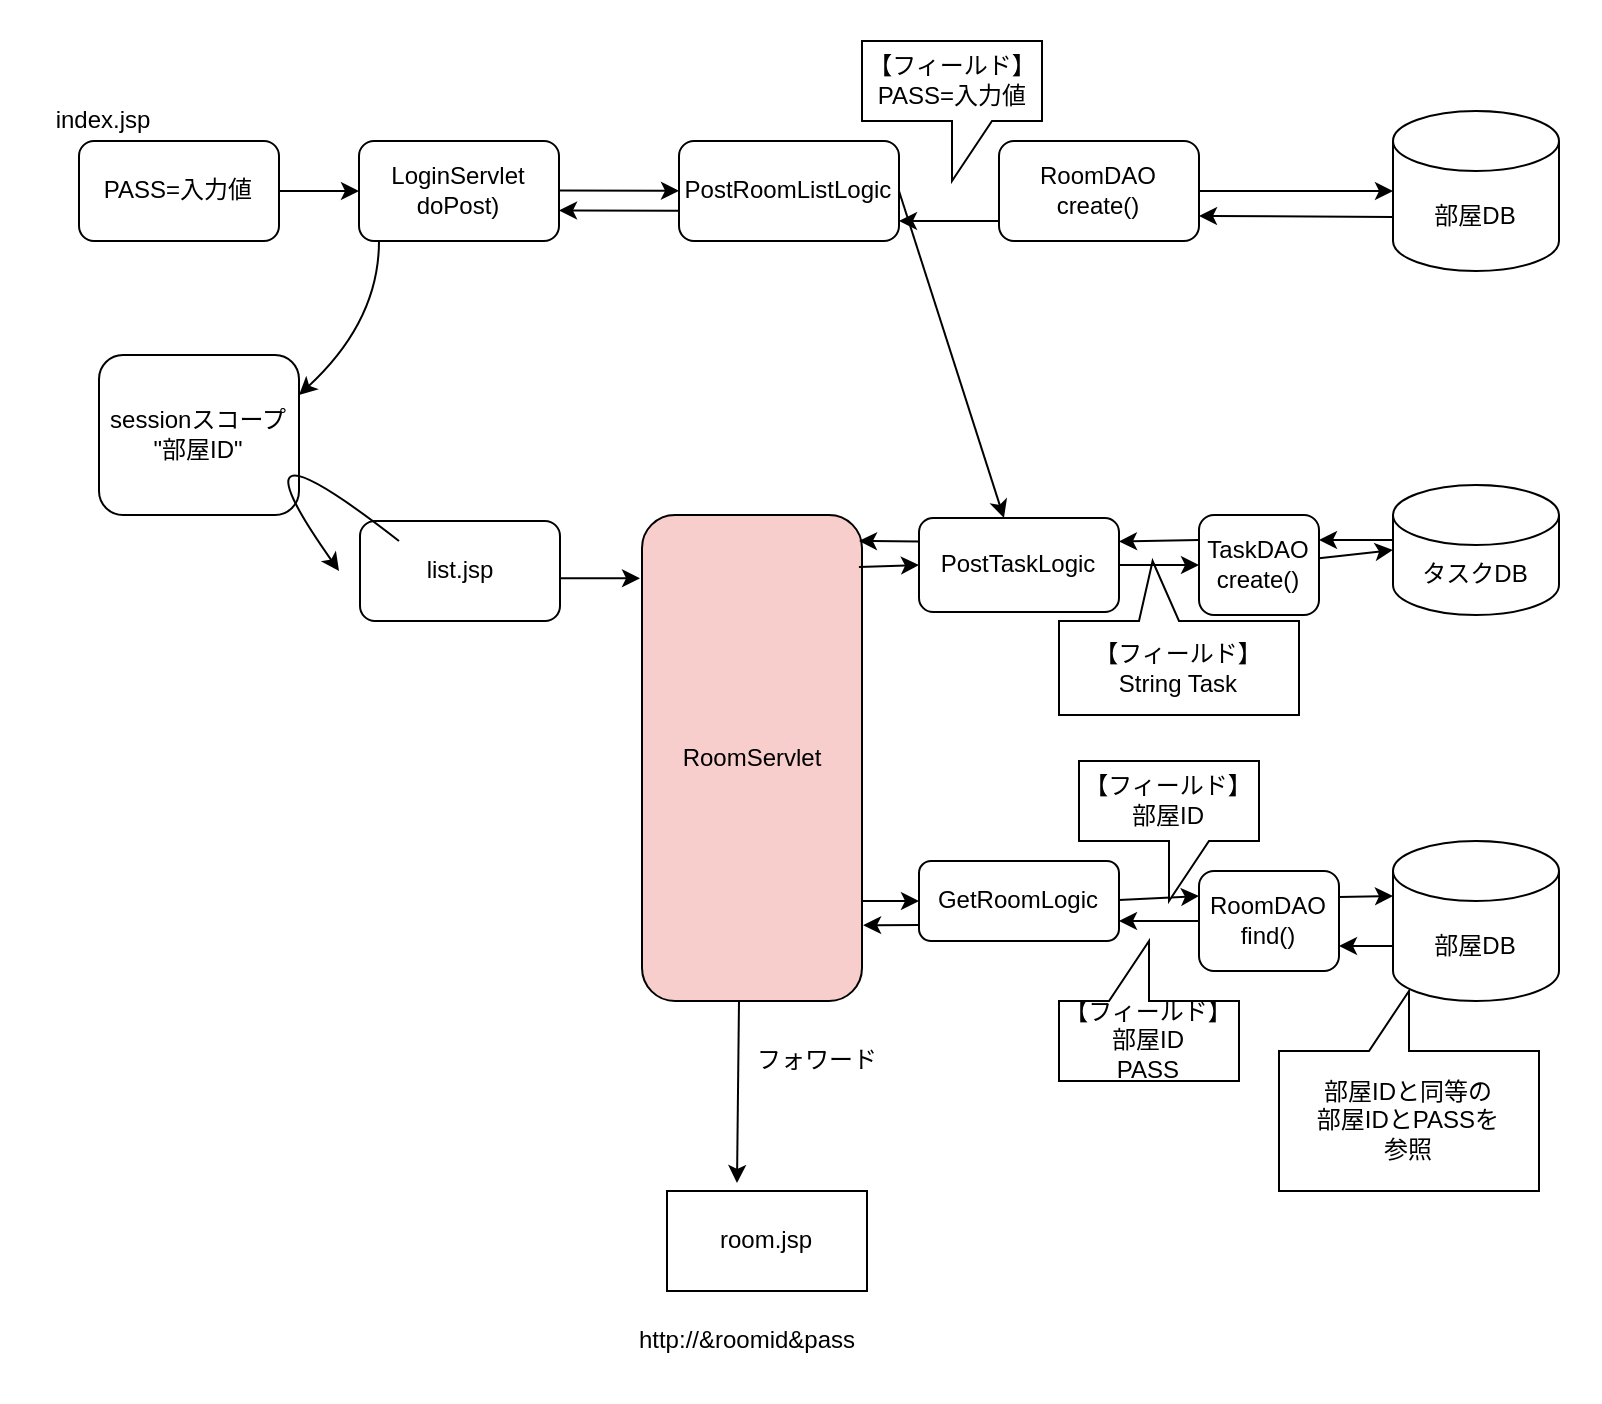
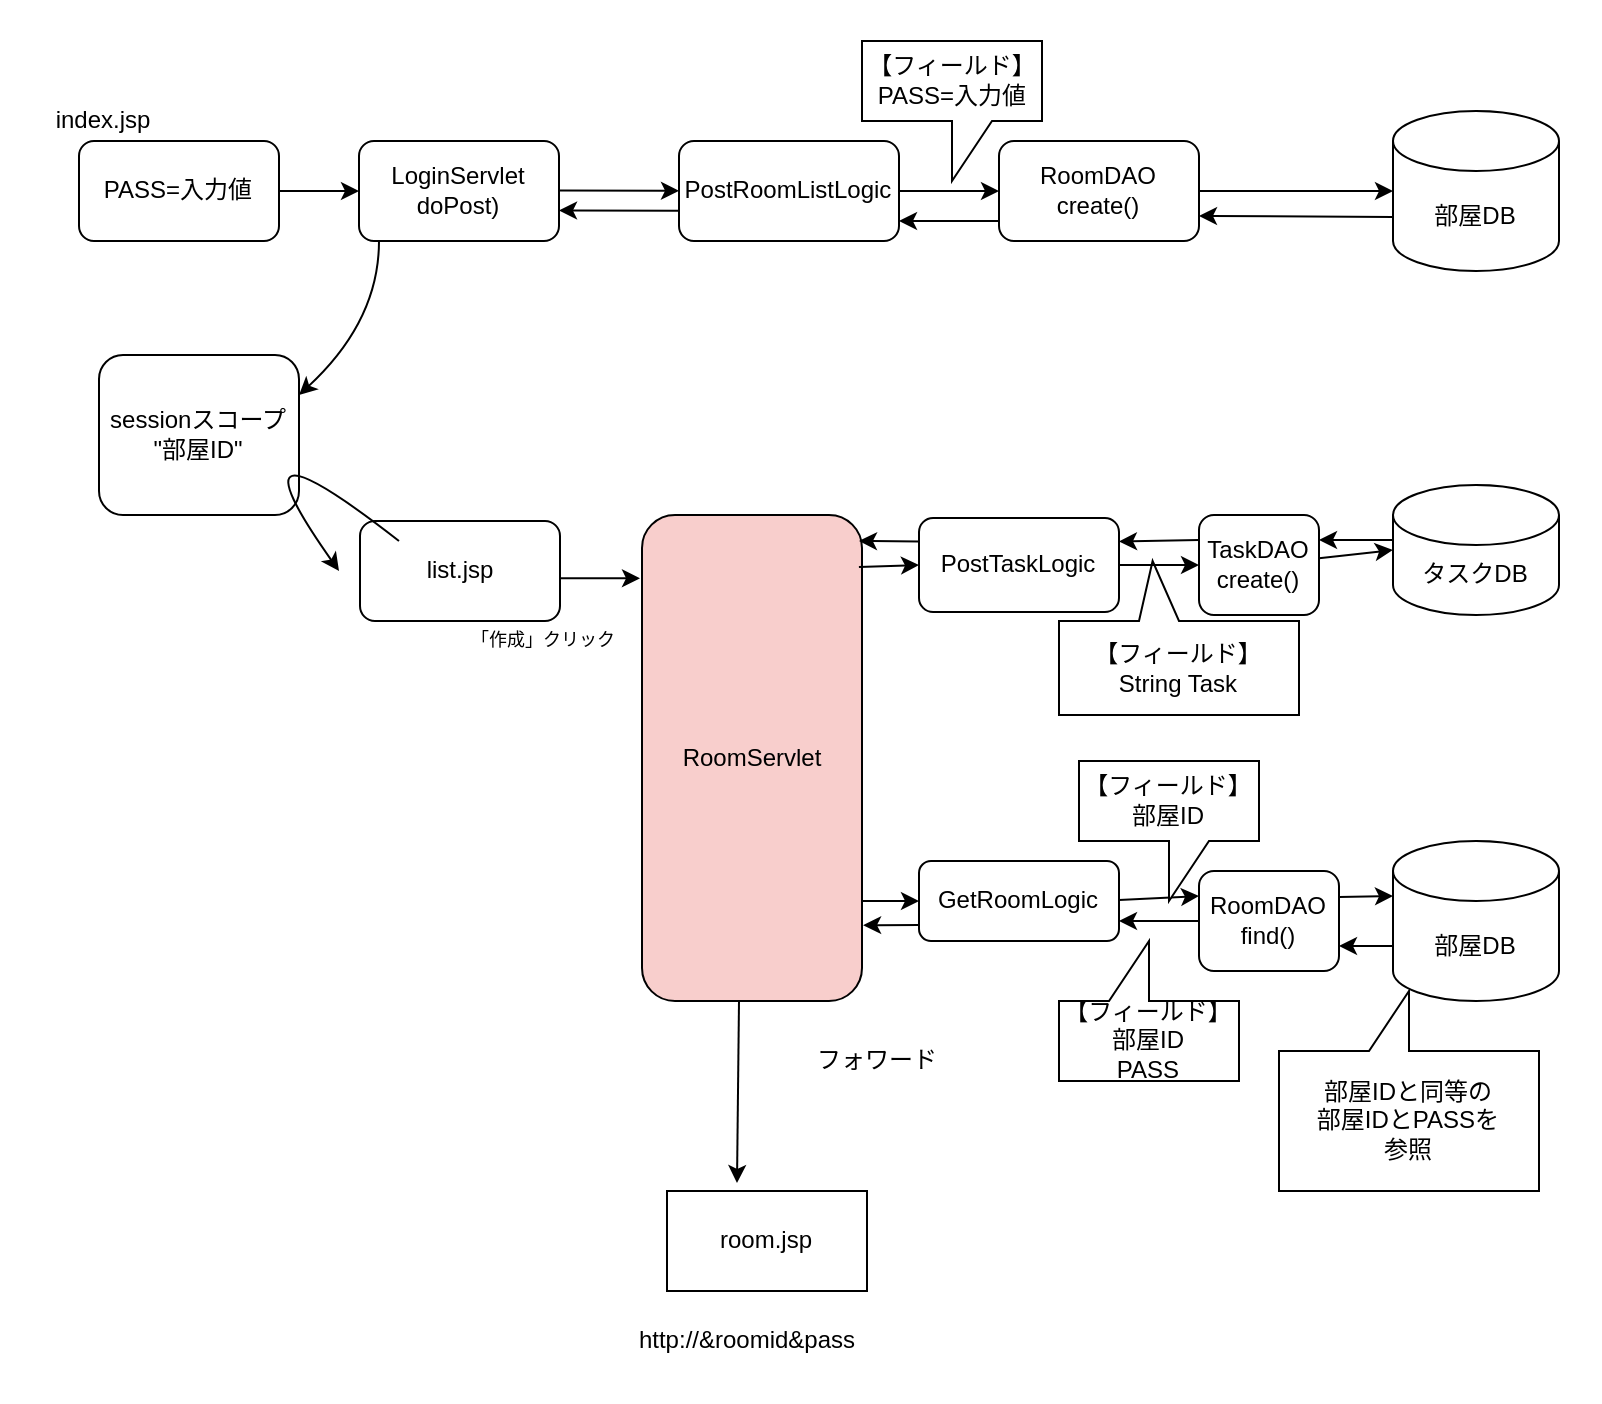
- <mxCell id="22" value="" style="endArrow=classic;html=1;rounded=0;exitX=1;exitY=0.5;exitDx=0;exitDy=0;" parent="1" source="20" target="21" edge="1"><mxGeometry width="50" height="50" relative="1" as="geometry"><mxPoint x="439" y="90" as="sourcePoint" /><mxPoint x="509" y="90" as="targetPoint" /></mxGeometry></mxCell>
+ <mxCell id="22" value="" style="endArrow=classic;html=1;rounded=0;exitX=1;exitY=0.5;exitDx=0;exitDy=0;entryX=0;entryY=0.5;entryDx=0;entryDy=0;" parent="1" source="20" target="4" edge="1"><mxGeometry width="50" height="50" relative="1" as="geometry"><mxPoint x="439" y="90" as="sourcePoint" /><mxPoint x="509" y="90" as="targetPoint" /></mxGeometry></mxCell>
+ <mxCell id="45" value="「作成」クリック" style="text;html=1;align=center;verticalAlign=middle;resizable=0;points=[];autosize=1;strokeColor=none;fillColor=none;fontSize=9;" parent="1" vertex="1"><mxGeometry x="220.5" y="310" width="100" height="20" as="geometry" /></mxCell>
- <mxCell id="44" value="フォワード" style="text;html=1;align=center;verticalAlign=middle;resizable=0;points=[];autosize=1;strokeColor=none;fillColor=none;" parent="1" vertex="1"><mxGeometry x="368" y="520" width="80" height="20" as="geometry" /></mxCell>
+ <mxCell id="44" value="フォワード" style="text;html=1;align=center;verticalAlign=middle;resizable=0;points=[];autosize=1;strokeColor=none;fillColor=none;" parent="1" vertex="1"><mxGeometry x="398" y="520" width="80" height="20" as="geometry" /></mxCell>
